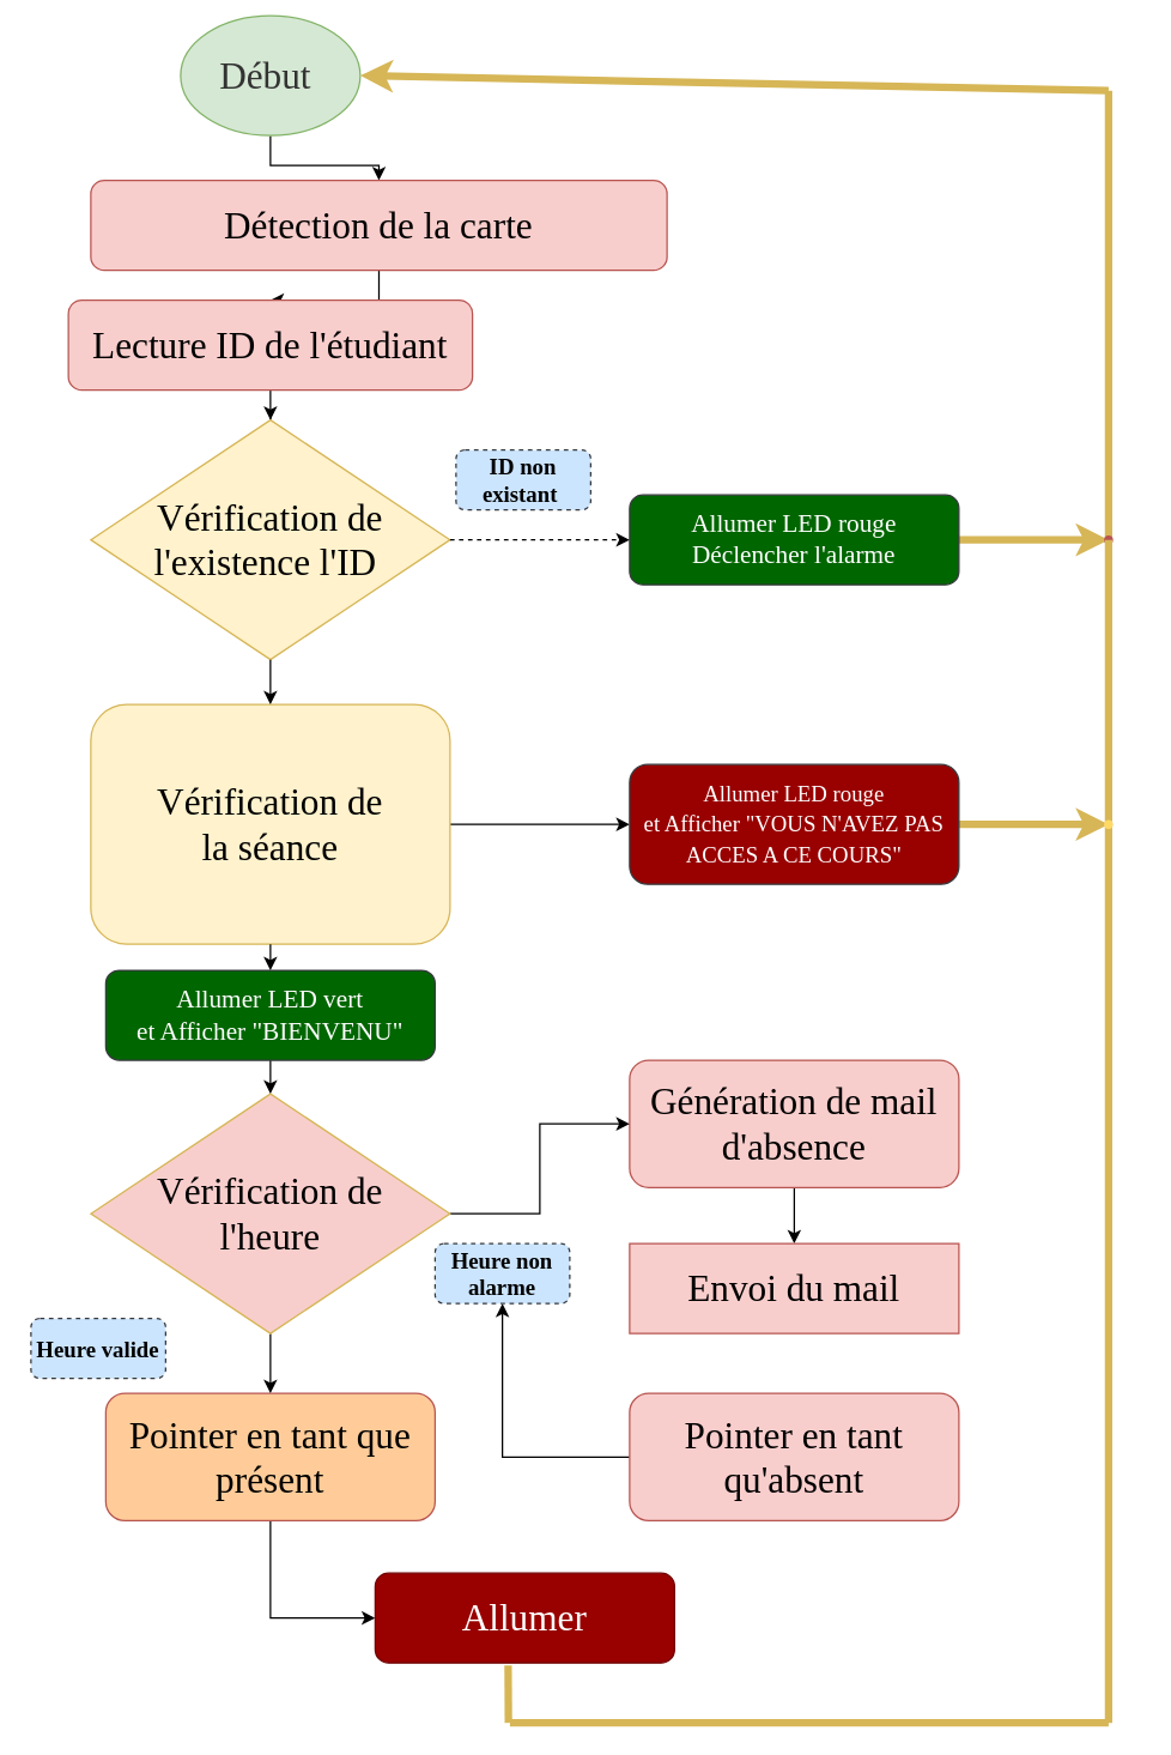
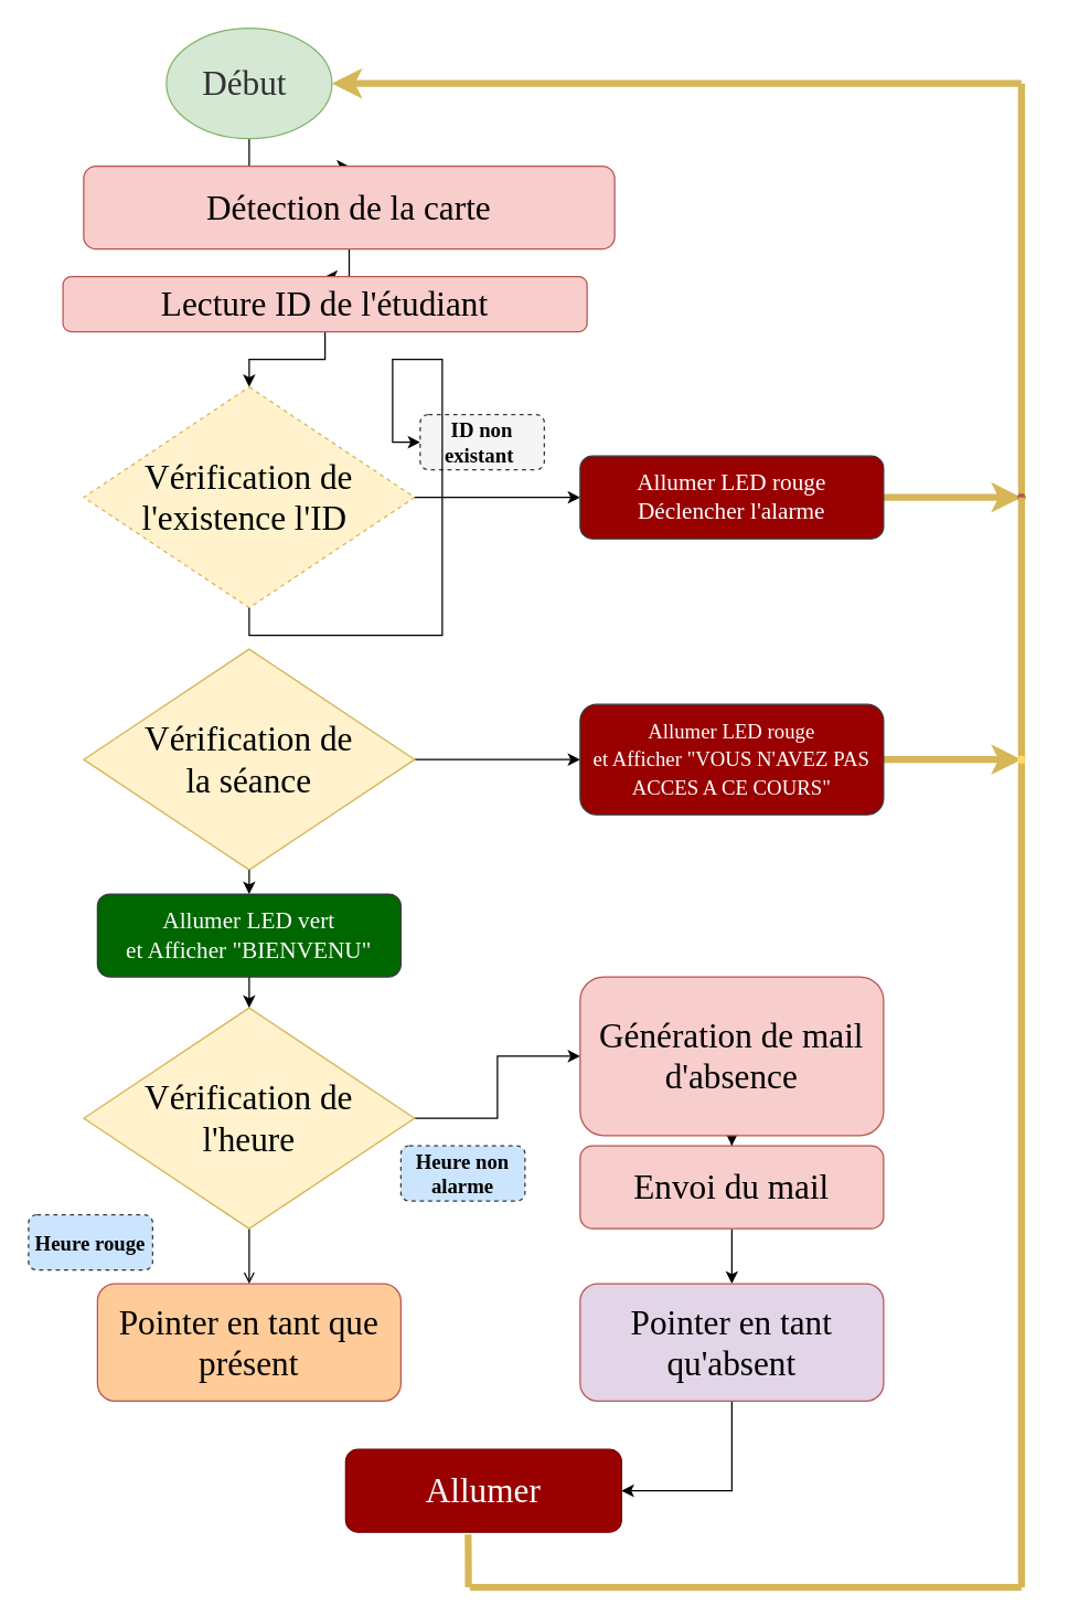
- <mxCell id="3" value="&lt;font color=&quot;#333333&quot; style=&quot;font-size: 25px;&quot; face=&quot;Times New Roman&quot;&gt;Début&amp;nbsp;&lt;/font&gt;" style="ellipse;whiteSpace=wrap;html=1;fillColor=#d5e8d4;strokeColor=#82b366;" vertex="1" parent="1"><mxGeometry x="120" y="10" width="120" height="80" as="geometry" /></mxCell>
+ <mxCell id="3" value="&lt;font color=&quot;#333333&quot; style=&quot;font-size: 25px;&quot; face=&quot;Times New Roman&quot;&gt;Début&amp;nbsp;&lt;/font&gt;" style="ellipse;whiteSpace=wrap;html=1;fillColor=#d5e8d4;strokeColor=#82b366;" vertex="1" parent="1"><mxGeometry x="120" y="20" width="120" height="80" as="geometry" /></mxCell>
- <mxCell id="7" value="&lt;font style=&quot;font-size: 25px;&quot;&gt;Lecture ID de l'étudiant&lt;/font&gt;" style="rounded=1;whiteSpace=wrap;html=1;labelBorderColor=none;fontFamily=Times New Roman;fontSize=17;fillColor=#f8cecc;strokeColor=#b85450;" vertex="1" parent="1"><mxGeometry x="45" y="200" width="270" height="60" as="geometry" /></mxCell>
+ <mxCell id="7" value="&lt;font style=&quot;font-size: 25px;&quot;&gt;Lecture ID de l'étudiant&lt;/font&gt;" style="rounded=1;whiteSpace=wrap;html=1;labelBorderColor=none;fontFamily=Times New Roman;fontSize=17;fillColor=#f8cecc;strokeColor=#b85450;" vertex="1" parent="1"><mxGeometry x="45" y="200" width="380" height="40" as="geometry" /></mxCell>
- <mxCell id="27" value="&lt;font style=&quot;font-size: 15px;&quot;&gt;ID non existant&amp;nbsp;&lt;/font&gt;" style="rounded=1;whiteSpace=wrap;html=1;labelBorderColor=none;fontFamily=Times New Roman;fontSize=15;fillColor=#cce5ff;strokeColor=#36393d;fontStyle=1;dashed=1;" vertex="1" parent="1"><mxGeometry x="304" y="300" width="90" height="40" as="geometry" /></mxCell>
+ <mxCell id="27" value="&lt;font style=&quot;font-size: 15px;&quot;&gt;ID non existant&amp;nbsp;&lt;/font&gt;" style="rounded=1;whiteSpace=wrap;html=1;labelBorderColor=none;fontFamily=Times New Roman;fontSize=15;fillColor=#f5f5f5;strokeColor=#36393d;fontStyle=1;dashed=1;" vertex="1" parent="1"><mxGeometry x="304" y="300" width="90" height="40" as="geometry" /></mxCell>
- <mxCell id="8" value="Vérification de l'existence l'ID&amp;nbsp;" style="rhombus;whiteSpace=wrap;html=1;labelBorderColor=none;fontFamily=Times New Roman;fontSize=25;fillColor=#fff2cc;strokeColor=#d6b656;" vertex="1" parent="1"><mxGeometry x="60" y="280" width="240" height="160" as="geometry" /></mxCell>
+ <mxCell id="8" value="Vérification de l'existence l'ID&amp;nbsp;" style="rhombus;whiteSpace=wrap;html=1;labelBorderColor=none;fontFamily=Times New Roman;fontSize=25;fillColor=#fff2cc;strokeColor=#d6b656;dashed=1;" vertex="1" parent="1"><mxGeometry x="60" y="280" width="240" height="160" as="geometry" /></mxCell>
- <mxCell id="22" value="" style="endArrow=classic;html=1;rounded=0;fontFamily=Times New Roman;fontSize=25;fontColor=#333333;entryX=0;entryY=0.5;entryDx=0;entryDy=0;exitX=1;exitY=0.5;exitDx=0;exitDy=0;dashed=1;" edge="1" parent="1" source="8" target="12"><mxGeometry width="50" height="50" relative="1" as="geometry"><mxPoint x="300" y="450" as="sourcePoint" /><mxPoint x="240" y="540" as="targetPoint" /></mxGeometry></mxCell>
+ <mxCell id="22" value="" style="endArrow=classic;html=1;rounded=0;fontFamily=Times New Roman;fontSize=25;fontColor=#333333;entryX=0;entryY=0.5;entryDx=0;entryDy=0;exitX=1;exitY=0.5;exitDx=0;exitDy=0;" edge="1" parent="1" source="8" target="12"><mxGeometry width="50" height="50" relative="1" as="geometry"><mxPoint x="300" y="450" as="sourcePoint" /><mxPoint x="240" y="540" as="targetPoint" /></mxGeometry></mxCell>
- <mxCell id="12" value="&lt;font style=&quot;font-size: 17px;&quot;&gt;&lt;font color=&quot;#ffffff&quot;&gt;Allumer LED rouge&lt;br&gt;Déclencher l'alarme&lt;/font&gt;&lt;br&gt;&lt;/font&gt;" style="rounded=1;whiteSpace=wrap;html=1;labelBorderColor=none;fontFamily=Times New Roman;fontSize=17;fillColor=#006600;strokeColor=#36393d;" vertex="1" parent="1"><mxGeometry x="420" y="330" width="220" height="60" as="geometry" /></mxCell>
+ <mxCell id="12" value="&lt;font style=&quot;font-size: 17px;&quot;&gt;&lt;font color=&quot;#ffffff&quot;&gt;Allumer LED rouge&lt;br&gt;Déclencher l'alarme&lt;/font&gt;&lt;br&gt;&lt;/font&gt;" style="rounded=1;whiteSpace=wrap;html=1;labelBorderColor=none;fontFamily=Times New Roman;fontSize=17;fillColor=#990000;strokeColor=#36393d;" vertex="1" parent="1"><mxGeometry x="420" y="330" width="220" height="60" as="geometry" /></mxCell>
- <mxCell id="32" value="" style="edgeStyle=orthogonalEdgeStyle;rounded=0;orthogonalLoop=1;jettySize=auto;html=1;fontFamily=Times New Roman;fontSize=15;fontColor=#FFFFFF;strokeWidth=1;exitX=0.5;exitY=1;exitDx=0;exitDy=0;" edge="1" parent="1" source="8" target="10"><mxGeometry relative="1" as="geometry"><mxPoint x="180" y="630" as="sourcePoint" /></mxGeometry></mxCell>
+ <mxCell id="32" value="" style="edgeStyle=orthogonalEdgeStyle;rounded=0;orthogonalLoop=1;jettySize=auto;html=1;fontFamily=Times New Roman;fontSize=15;fontColor=#FFFFFF;strokeWidth=1;exitX=0.5;exitY=1;exitDx=0;exitDy=0;" edge="1" parent="1" source="8" target="27"><mxGeometry relative="1" as="geometry"><mxPoint x="180" y="630" as="sourcePoint" /></mxGeometry></mxCell>
- <mxCell id="10" value="Vérification de &lt;br&gt;la séance" style="whiteSpace=wrap;html=1;labelBorderColor=none;fontFamily=Times New Roman;fontSize=25;fillColor=#fff2cc;strokeColor=#d6b656;rounded=1;" vertex="1" parent="1"><mxGeometry x="60" y="470" width="240" height="160" as="geometry" /></mxCell>
+ <mxCell id="10" value="Vérification de &lt;br&gt;la séance" style="rhombus;whiteSpace=wrap;html=1;labelBorderColor=none;fontFamily=Times New Roman;fontSize=25;fillColor=#fff2cc;strokeColor=#d6b656;" vertex="1" parent="1"><mxGeometry x="60" y="470" width="240" height="160" as="geometry" /></mxCell>
- <mxCell id="14" value="&lt;font style=&quot;font-size: 25px;&quot;&gt;Génération de mail d'absence&lt;/font&gt;" style="rounded=1;whiteSpace=wrap;html=1;labelBorderColor=none;fontFamily=Times New Roman;fontSize=17;fillColor=#f8cecc;strokeColor=#b85450;" vertex="1" parent="1"><mxGeometry x="420" y="707.5" width="220" height="85" as="geometry" /></mxCell>
+ <mxCell id="14" value="&lt;font style=&quot;font-size: 25px;&quot;&gt;Génération de mail d'absence&lt;/font&gt;" style="rounded=1;whiteSpace=wrap;html=1;labelBorderColor=none;fontFamily=Times New Roman;fontSize=17;fillColor=#f8cecc;strokeColor=#b85450;" vertex="1" parent="1"><mxGeometry x="420" y="707.5" width="220" height="115" as="geometry" /></mxCell>
- <mxCell id="35" value="Vérification de &lt;br&gt;l'heure" style="rhombus;whiteSpace=wrap;html=1;labelBorderColor=none;fontFamily=Times New Roman;fontSize=25;fillColor=#f8cecc;strokeColor=#d6b656;" vertex="1" parent="1"><mxGeometry x="60" y="730" width="240" height="160" as="geometry" /></mxCell>
+ <mxCell id="35" value="Vérification de &lt;br&gt;l'heure" style="rhombus;whiteSpace=wrap;html=1;labelBorderColor=none;fontFamily=Times New Roman;fontSize=25;fillColor=#fff2cc;strokeColor=#d6b656;" vertex="1" parent="1"><mxGeometry x="60" y="730" width="240" height="160" as="geometry" /></mxCell>
- <mxCell id="16" value="&lt;font style=&quot;font-size: 25px;&quot;&gt;Envoi du mail&lt;/font&gt;" style="whiteSpace=wrap;html=1;labelBorderColor=none;fontFamily=Times New Roman;fontSize=17;fillColor=#f8cecc;strokeColor=#b85450;rounded=0;" vertex="1" parent="1"><mxGeometry x="420" y="830" width="220" height="60" as="geometry" /></mxCell>
+ <mxCell id="16" value="&lt;font style=&quot;font-size: 25px;&quot;&gt;Envoi du mail&lt;/font&gt;" style="rounded=1;whiteSpace=wrap;html=1;labelBorderColor=none;fontFamily=Times New Roman;fontSize=17;fillColor=#f8cecc;strokeColor=#b85450;" vertex="1" parent="1"><mxGeometry x="420" y="830" width="220" height="60" as="geometry" /></mxCell>
- <mxCell id="29" value="Heure valide" style="rounded=1;whiteSpace=wrap;html=1;labelBorderColor=none;fontFamily=Times New Roman;fontSize=15;fillColor=#cce5ff;strokeColor=#36393d;fontStyle=1;dashed=1;" vertex="1" parent="1"><mxGeometry x="20" y="880" width="90" height="40" as="geometry" /></mxCell>
+ <mxCell id="29" value="Heure rouge" style="rounded=1;whiteSpace=wrap;html=1;labelBorderColor=none;fontFamily=Times New Roman;fontSize=15;fillColor=#cce5ff;strokeColor=#36393d;fontStyle=1;dashed=1;" vertex="1" parent="1"><mxGeometry x="20" y="880" width="90" height="40" as="geometry" /></mxCell>
+ <mxCell id="15" value="" style="edgeStyle=orthogonalEdgeStyle;rounded=0;orthogonalLoop=1;jettySize=auto;html=1;fontFamily=Times New Roman;fontSize=25;fontColor=#333333;" edge="1" parent="1" source="16" target="18"><mxGeometry relative="1" as="geometry" /></mxCell>
- <mxCell id="33" value="" style="edgeStyle=orthogonalEdgeStyle;rounded=0;orthogonalLoop=1;jettySize=auto;html=1;fontFamily=Times New Roman;fontSize=15;fontColor=#FFFFFF;strokeWidth=1;" edge="1" parent="1" source="35" target="20"><mxGeometry relative="1" as="geometry" /></mxCell>
+ <mxCell id="33" value="" style="edgeStyle=orthogonalEdgeStyle;rounded=0;orthogonalLoop=1;jettySize=auto;html=1;fontFamily=Times New Roman;fontSize=15;fontColor=#FFFFFF;strokeWidth=1;endArrow=open;" edge="1" parent="1" source="35" target="20"><mxGeometry relative="1" as="geometry" /></mxCell>
- <mxCell id="17" style="edgeStyle=orthogonalEdgeStyle;rounded=0;orthogonalLoop=1;jettySize=auto;html=1;fontFamily=Times New Roman;fontSize=25;fontColor=#333333;" edge="1" parent="1" source="18" target="28"><mxGeometry relative="1" as="geometry" /></mxCell>
+ <mxCell id="17" style="edgeStyle=orthogonalEdgeStyle;rounded=0;orthogonalLoop=1;jettySize=auto;html=1;entryX=1;entryY=0.5;entryDx=0;entryDy=0;fontFamily=Times New Roman;fontSize=25;fontColor=#333333;" edge="1" parent="1" source="18" target="21"><mxGeometry relative="1" as="geometry" /></mxCell>
- <mxCell id="18" value="&lt;font style=&quot;font-size: 25px;&quot;&gt;Pointer en tant qu'absent&lt;/font&gt;" style="rounded=1;whiteSpace=wrap;html=1;labelBorderColor=none;fontFamily=Times New Roman;fontSize=17;fillColor=#f8cecc;strokeColor=#b85450;" vertex="1" parent="1"><mxGeometry x="420" y="930" width="220" height="85" as="geometry" /></mxCell>
+ <mxCell id="18" value="&lt;font style=&quot;font-size: 25px;&quot;&gt;Pointer en tant qu'absent&lt;/font&gt;" style="rounded=1;whiteSpace=wrap;html=1;labelBorderColor=none;fontFamily=Times New Roman;fontSize=17;fillColor=#e1d5e7;strokeColor=#b85450;" vertex="1" parent="1"><mxGeometry x="420" y="930" width="220" height="85" as="geometry" /></mxCell>
- <mxCell id="19" style="edgeStyle=orthogonalEdgeStyle;rounded=0;orthogonalLoop=1;jettySize=auto;html=1;entryX=0;entryY=0.5;entryDx=0;entryDy=0;fontFamily=Times New Roman;fontSize=25;fontColor=#333333;" edge="1" parent="1" source="20" target="21"><mxGeometry relative="1" as="geometry" /></mxCell>
